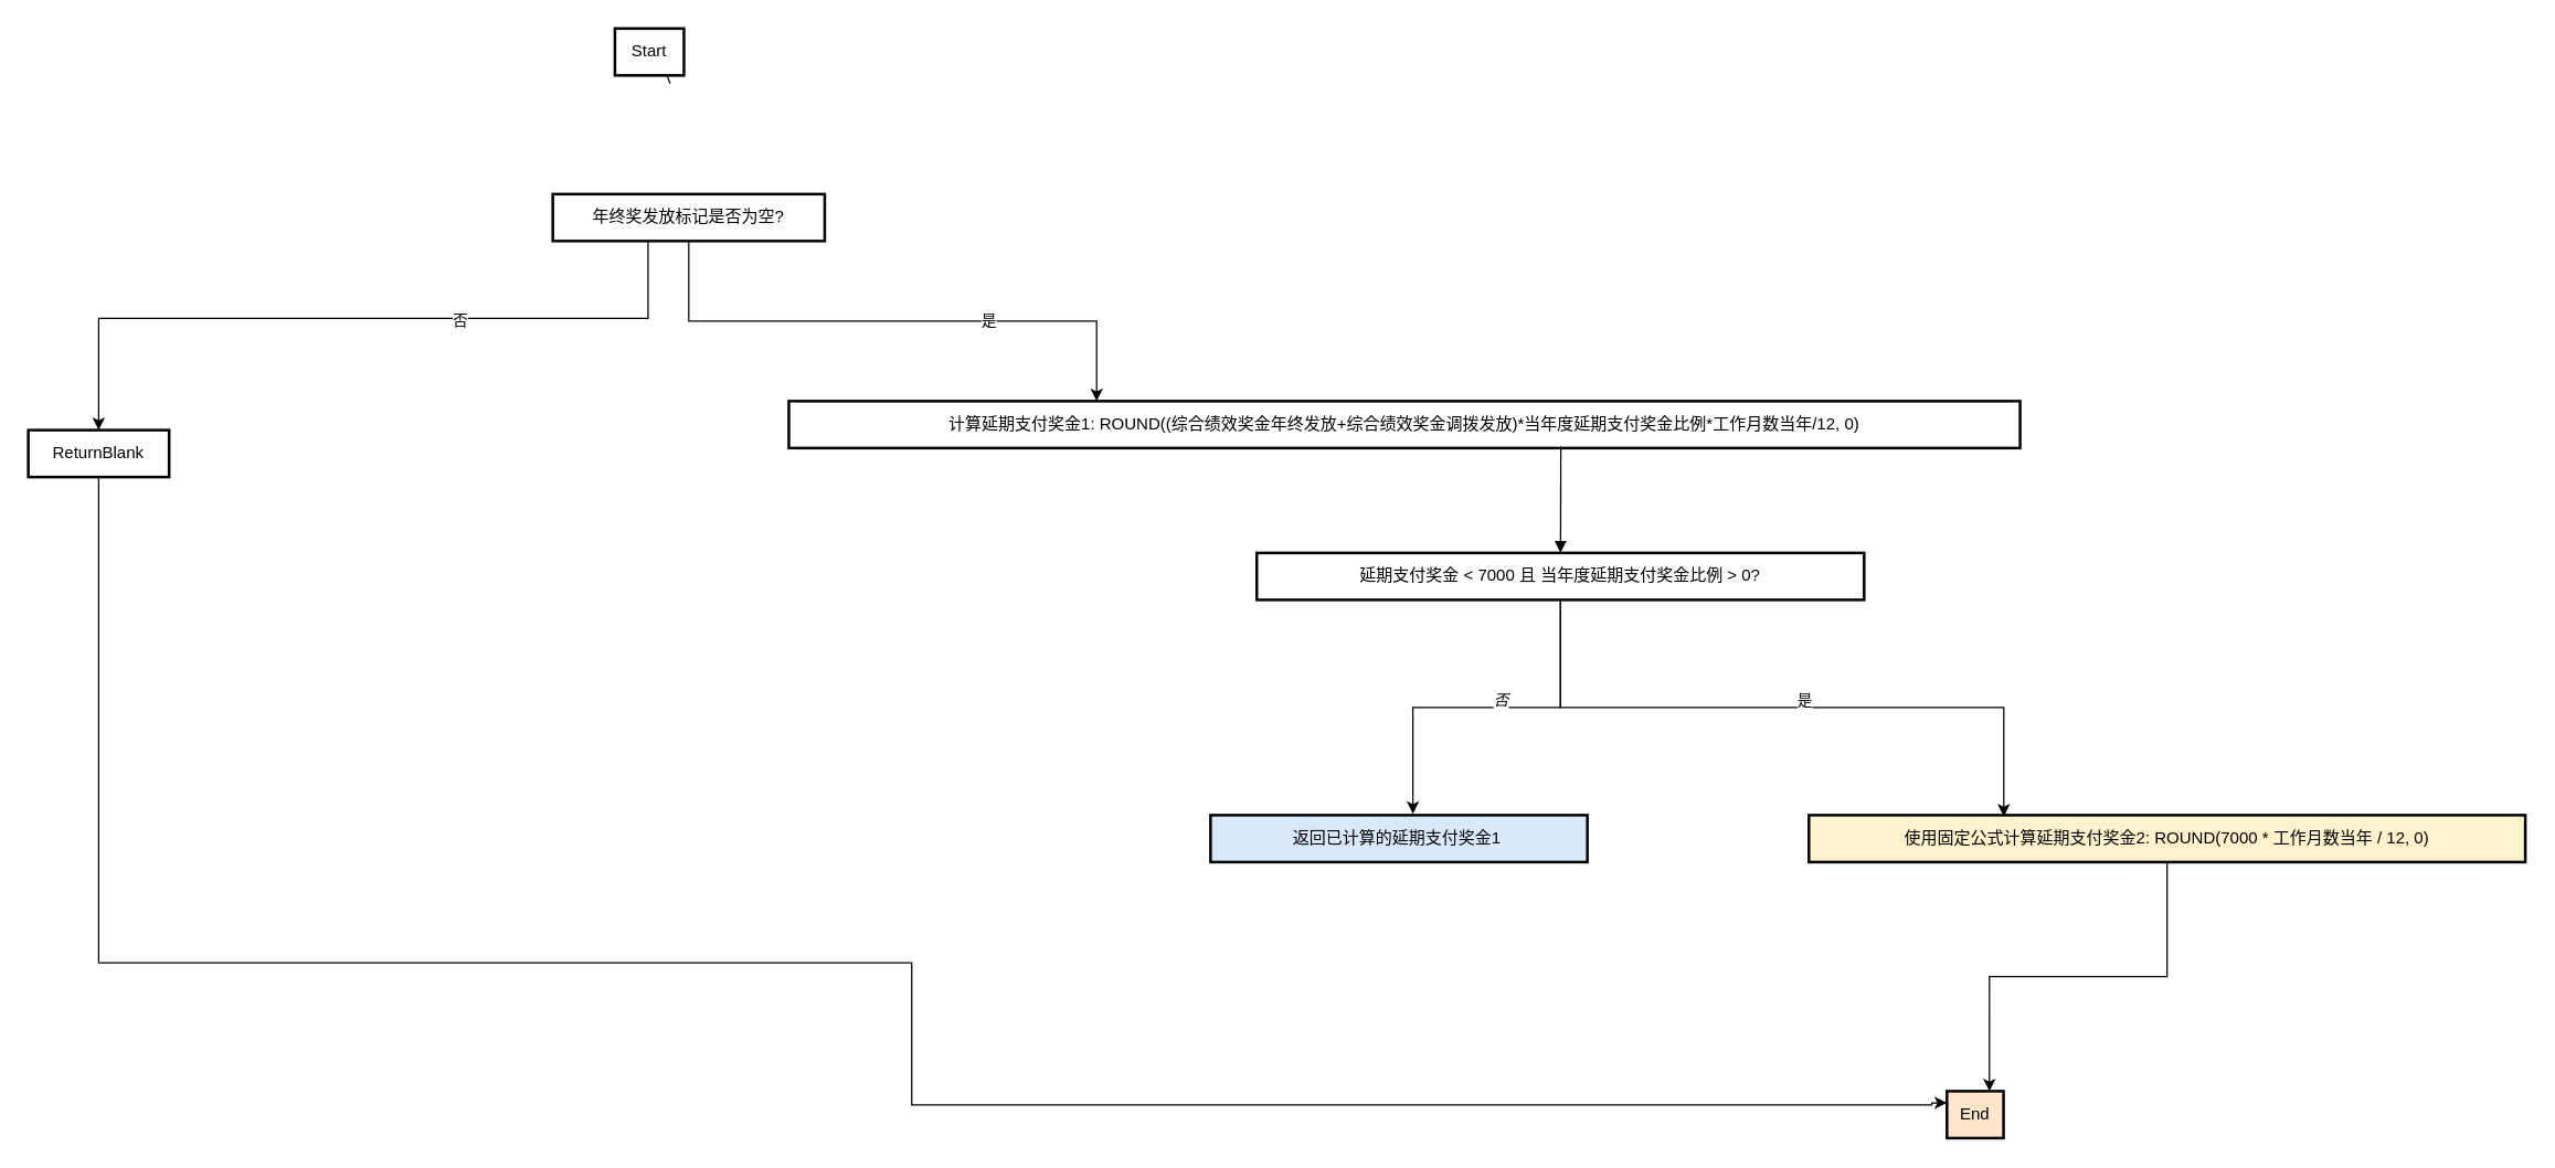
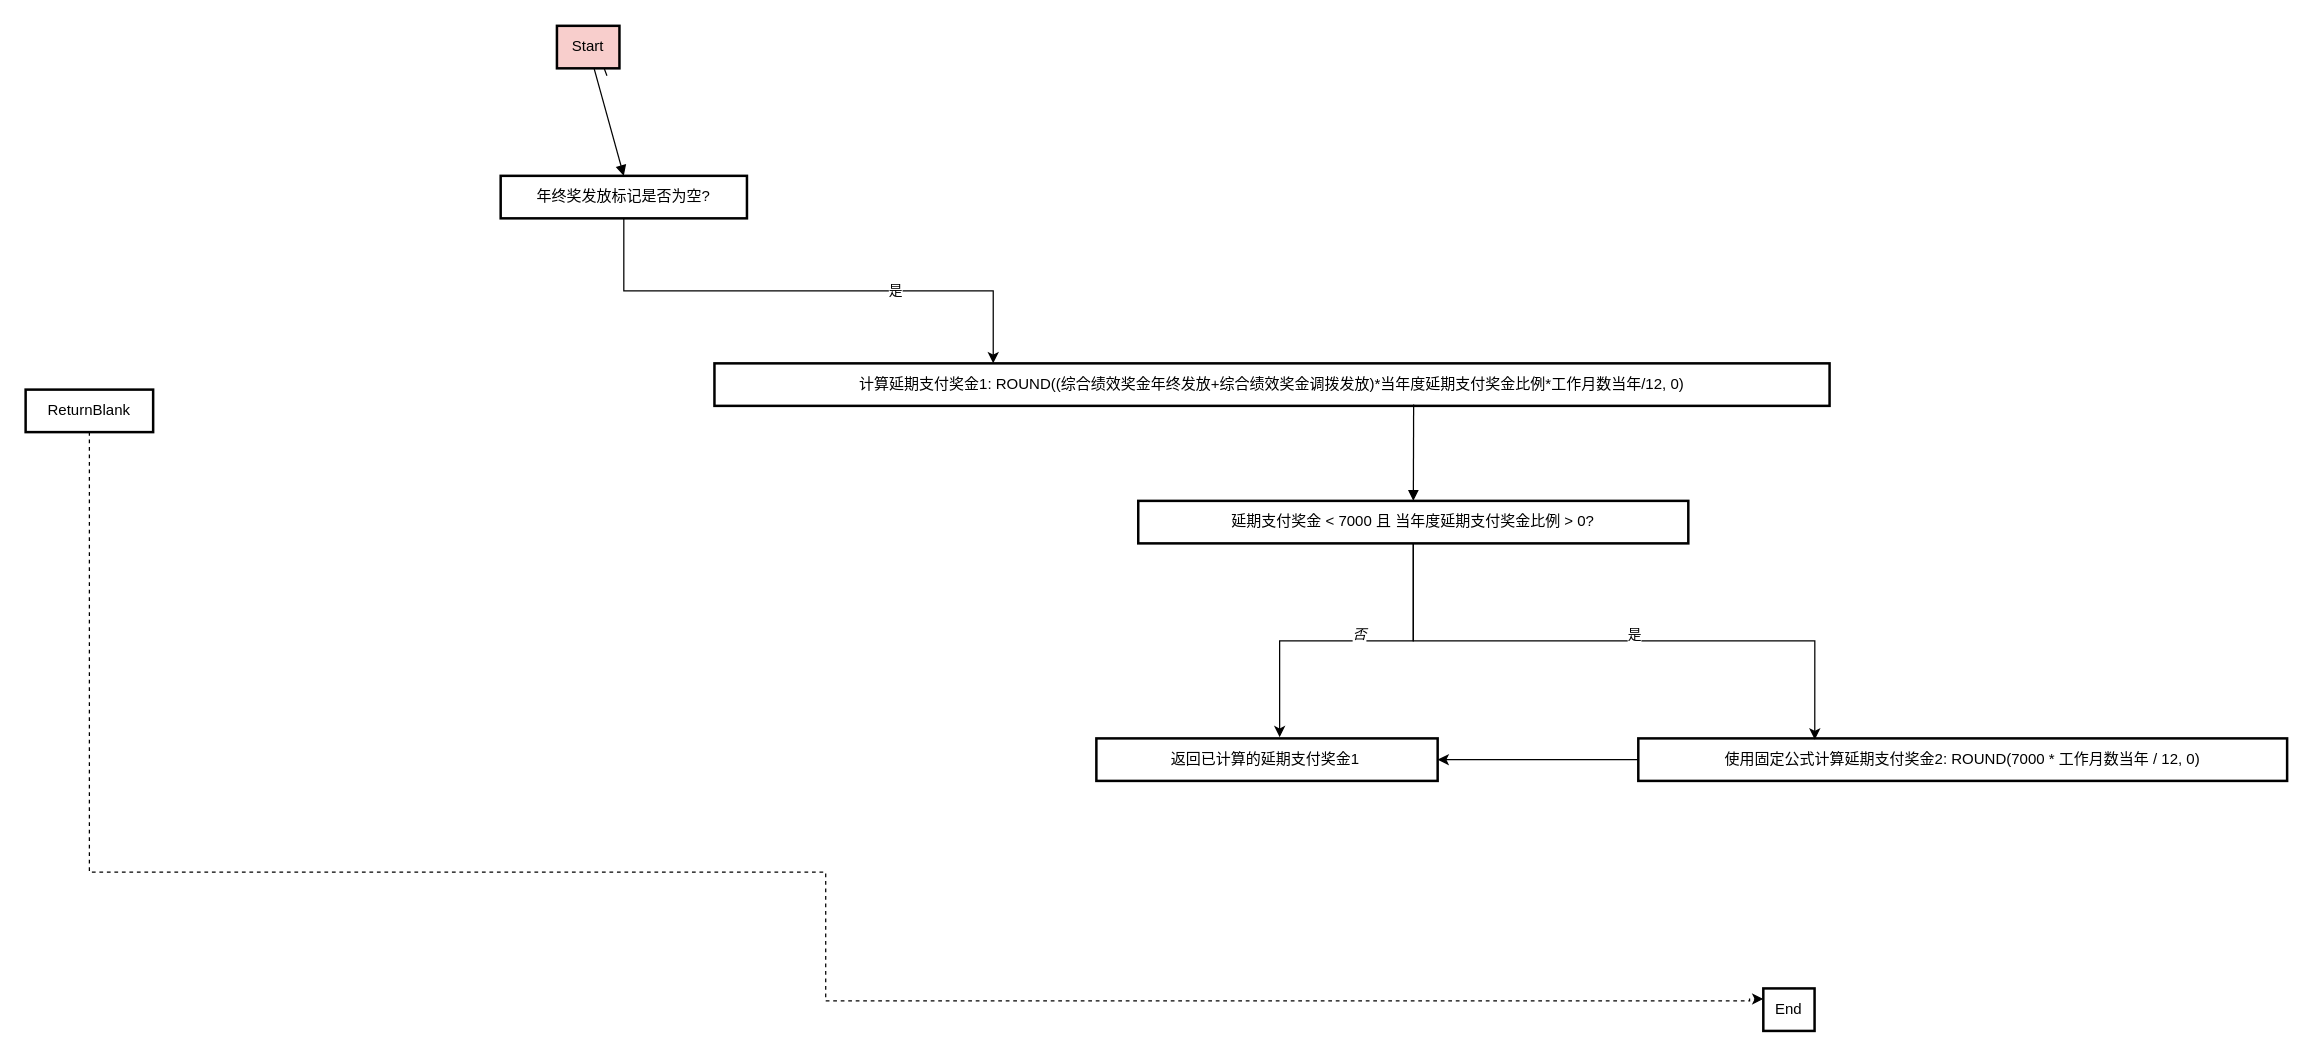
- <mxCell id="22" value="Start" style="whiteSpace=wrap;strokeWidth=2;" vertex="1" parent="1"><mxGeometry x="445" y="20" width="50" height="34" as="geometry" /></mxCell>
+ <mxCell id="22" value="Start" style="whiteSpace=wrap;strokeWidth=2;fillColor=#f8cecc;" vertex="1" parent="1"><mxGeometry x="445" y="20" width="50" height="34" as="geometry" /></mxCell>
+ <mxCell id="15" value="" style="curved=1;startArrow=none;endArrow=block;entryX=0.5;entryY=0;rounded=0;entryDx=0;entryDy=0;" edge="1" parent="1" source="22" target="6"><mxGeometry relative="1" as="geometry"><Array as="points" /><mxPoint x="485" y="60" as="sourcePoint" /></mxGeometry></mxCell>
- <mxCell id="2" style="edgeStyle=orthogonalEdgeStyle;rounded=0;orthogonalLoop=1;jettySize=auto;html=1;entryX=0.5;entryY=0;entryDx=0;entryDy=0;" edge="1" parent="1" source="6" target="9"><mxGeometry relative="1" as="geometry"><Array as="points"><mxPoint x="469" y="230" /><mxPoint x="71" y="230" /></Array></mxGeometry></mxCell>
- <mxCell id="3" value="否&lt;br&gt;" style="edgeLabel;html=1;align=center;verticalAlign=middle;resizable=0;points=[];" vertex="1" connectable="0" parent="2"><mxGeometry x="-0.283" y="1" relative="1" as="geometry"><mxPoint x="-1" as="offset" /></mxGeometry></mxCell>
- <mxCell id="13" value="返回已计算的延期支付奖金1 " style="whiteSpace=wrap;strokeWidth=2;fillColor=#dae8fc;" vertex="1" parent="1"><mxGeometry x="876.5" y="590" width="273" height="34" as="geometry" /></mxCell>
+ <mxCell id="13" value="返回已计算的延期支付奖金1 " style="whiteSpace=wrap;strokeWidth=2;" vertex="1" parent="1"><mxGeometry x="876.5" y="590" width="273" height="34" as="geometry" /></mxCell>
- <mxCell id="12" value="使用固定公式计算延期支付奖金2: ROUND(7000 * 工作月数当年 / 12, 0)" style="whiteSpace=wrap;strokeWidth=2;fillColor=#fff2cc;" vertex="1" parent="1"><mxGeometry x="1310" y="590" width="519" height="34" as="geometry" /></mxCell>
+ <mxCell id="12" value="使用固定公式计算延期支付奖金2: ROUND(7000 * 工作月数当年 / 12, 0)" style="whiteSpace=wrap;strokeWidth=2;" vertex="1" parent="1"><mxGeometry x="1310" y="590" width="519" height="34" as="geometry" /></mxCell>
- <mxCell id="8" style="edgeStyle=orthogonalEdgeStyle;rounded=0;orthogonalLoop=1;jettySize=auto;html=1;entryX=0;entryY=0.25;entryDx=0;entryDy=0;" edge="1" parent="1" source="9" target="14"><mxGeometry relative="1" as="geometry"><Array as="points"><mxPoint x="71" y="697" /><mxPoint x="660" y="697" /><mxPoint x="660" y="800" /><mxPoint x="1399" y="800" /></Array></mxGeometry></mxCell>
+ <mxCell id="8" style="edgeStyle=orthogonalEdgeStyle;rounded=0;orthogonalLoop=1;jettySize=auto;html=1;entryX=0;entryY=0.25;entryDx=0;entryDy=0;dashed=1;" edge="1" parent="1" source="9" target="14"><mxGeometry relative="1" as="geometry"><Array as="points"><mxPoint x="71" y="697" /><mxPoint x="660" y="697" /><mxPoint x="660" y="800" /><mxPoint x="1399" y="800" /></Array></mxGeometry></mxCell>
- <mxCell id="11" style="edgeStyle=orthogonalEdgeStyle;rounded=0;orthogonalLoop=1;jettySize=auto;html=1;entryX=0.75;entryY=0;entryDx=0;entryDy=0;" edge="1" parent="1" source="12" target="14"><mxGeometry relative="1" as="geometry" /></mxCell>
+ <mxCell id="11" style="edgeStyle=orthogonalEdgeStyle;rounded=0;orthogonalLoop=1;jettySize=auto;html=1;" edge="1" parent="1" source="12" target="13"><mxGeometry relative="1" as="geometry" /></mxCell>
- <mxCell id="14" value="End" style="whiteSpace=wrap;strokeWidth=2;fillColor=#ffe6cc;" vertex="1" parent="1"><mxGeometry x="1410" y="790" width="41" height="34" as="geometry" /></mxCell>
+ <mxCell id="14" value="End" style="whiteSpace=wrap;strokeWidth=2;" vertex="1" parent="1"><mxGeometry x="1410" y="790" width="41" height="34" as="geometry" /></mxCell>
